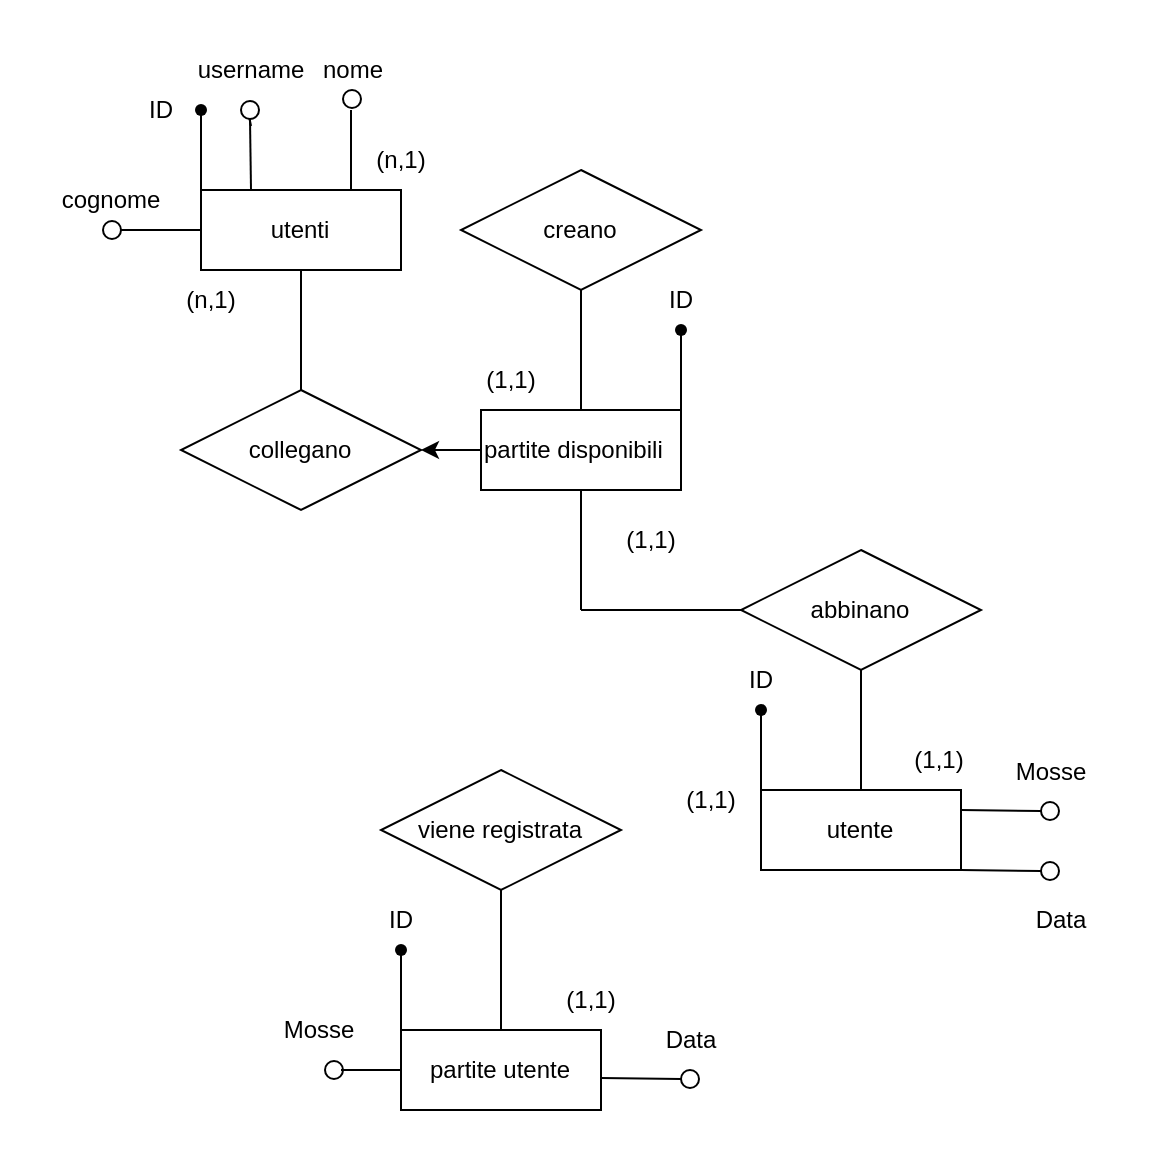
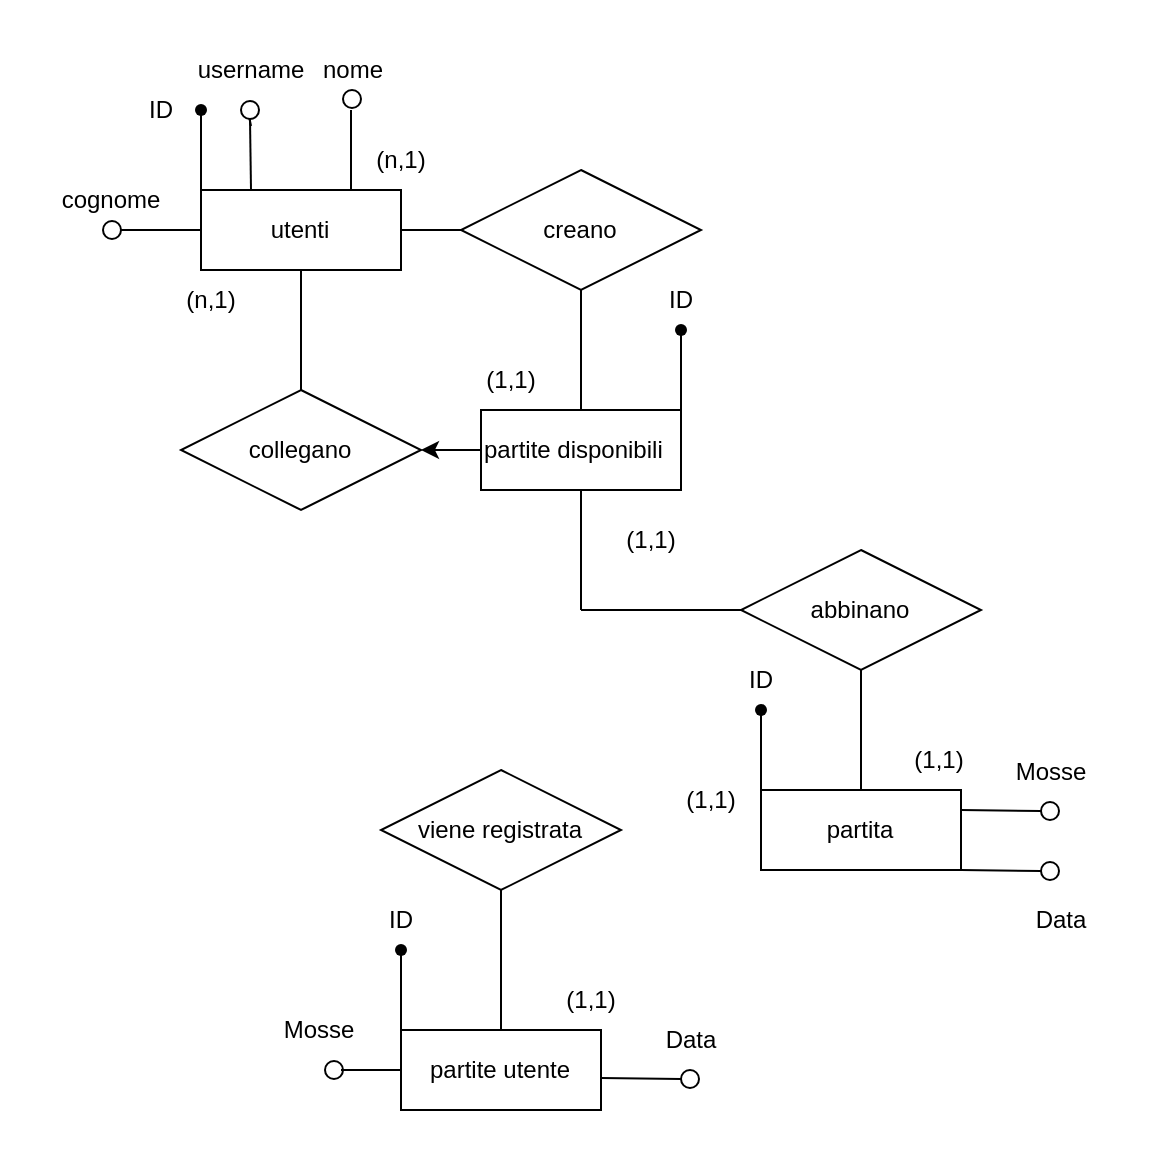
+ <mxCell id="8" value="" style="endArrow=none;html=1;rounded=0;entryX=1;entryY=0.5;entryDx=0;entryDy=0;exitX=0;exitY=0.5;exitDx=0;exitDy=0;" edge="1" parent="1" source="2" target="7"><mxGeometry relative="1" as="geometry"><mxPoint x="270" y="14.5" as="sourcePoint" /><mxPoint x="230" y="14.5" as="targetPoint" /><Array as="points"><mxPoint x="230" y="114.5" /></Array></mxGeometry></mxCell>
- <mxCell id="4" value="utente" style="whiteSpace=wrap;html=1;align=center;" vertex="1" parent="1"><mxGeometry x="380" y="394.5" width="100" height="40" as="geometry" /></mxCell>
+ <mxCell id="4" value="partita" style="whiteSpace=wrap;html=1;align=center;" vertex="1" parent="1"><mxGeometry x="380" y="394.5" width="100" height="40" as="geometry" /></mxCell>
